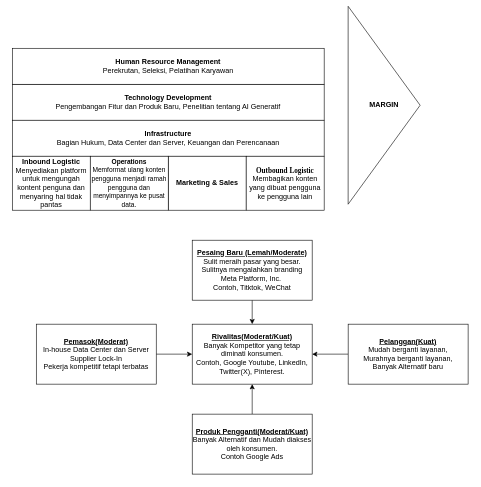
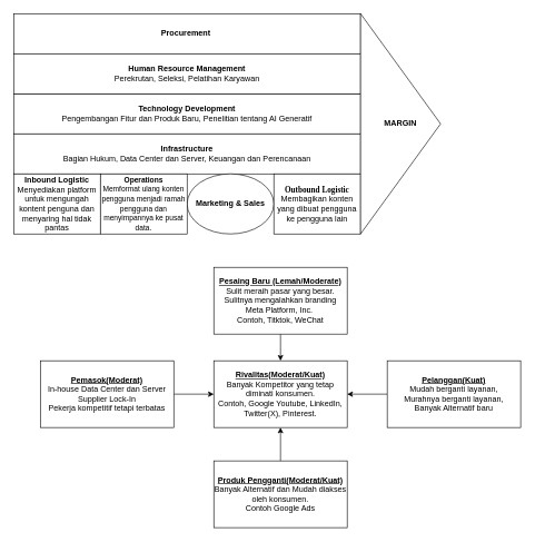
+ <mxCell id="2" value="&lt;b&gt;Procurement&amp;nbsp;&lt;/b&gt;" style="rounded=0;whiteSpace=wrap;html=1;" parent="1" vertex="1"><mxGeometry x="20" y="20" width="520" height="60" as="geometry" /></mxCell>
- <mxCell id="10" value="&lt;b&gt;MARGIN&lt;/b&gt;" style="triangle;whiteSpace=wrap;html=1;" parent="1" vertex="1"><mxGeometry x="580" y="10" width="120" height="330" as="geometry" /></mxCell>
+ <mxCell id="10" value="&lt;b&gt;MARGIN&lt;/b&gt;" style="triangle;whiteSpace=wrap;html=1;" parent="1" vertex="1"><mxGeometry x="540" y="20" width="120" height="330" as="geometry" /></mxCell>
- <mxCell id="7" value="&lt;div&gt;&lt;b&gt;&lt;span style=&quot;&quot; lang=&quot;SV&quot;&gt;&lt;font style=&quot;font-size: 12px;&quot;&gt;Marketing &amp;amp; Sales&lt;/font&gt;&lt;/span&gt;&lt;/b&gt;&lt;br&gt;&lt;/div&gt;" style="rounded=0;whiteSpace=wrap;html=1;" parent="1" vertex="1"><mxGeometry x="280" y="260" width="130" height="90" as="geometry" /></mxCell>
+ <mxCell id="7" value="&lt;div&gt;&lt;b&gt;&lt;span style=&quot;&quot; lang=&quot;SV&quot;&gt;&lt;font style=&quot;font-size: 12px;&quot;&gt;Marketing &amp;amp; Sales&lt;/font&gt;&lt;/span&gt;&lt;/b&gt;&lt;br&gt;&lt;/div&gt;" style="ellipse;whiteSpace=wrap;html=1;" parent="1" vertex="1"><mxGeometry x="280" y="260" width="130" height="90" as="geometry" /></mxCell>
